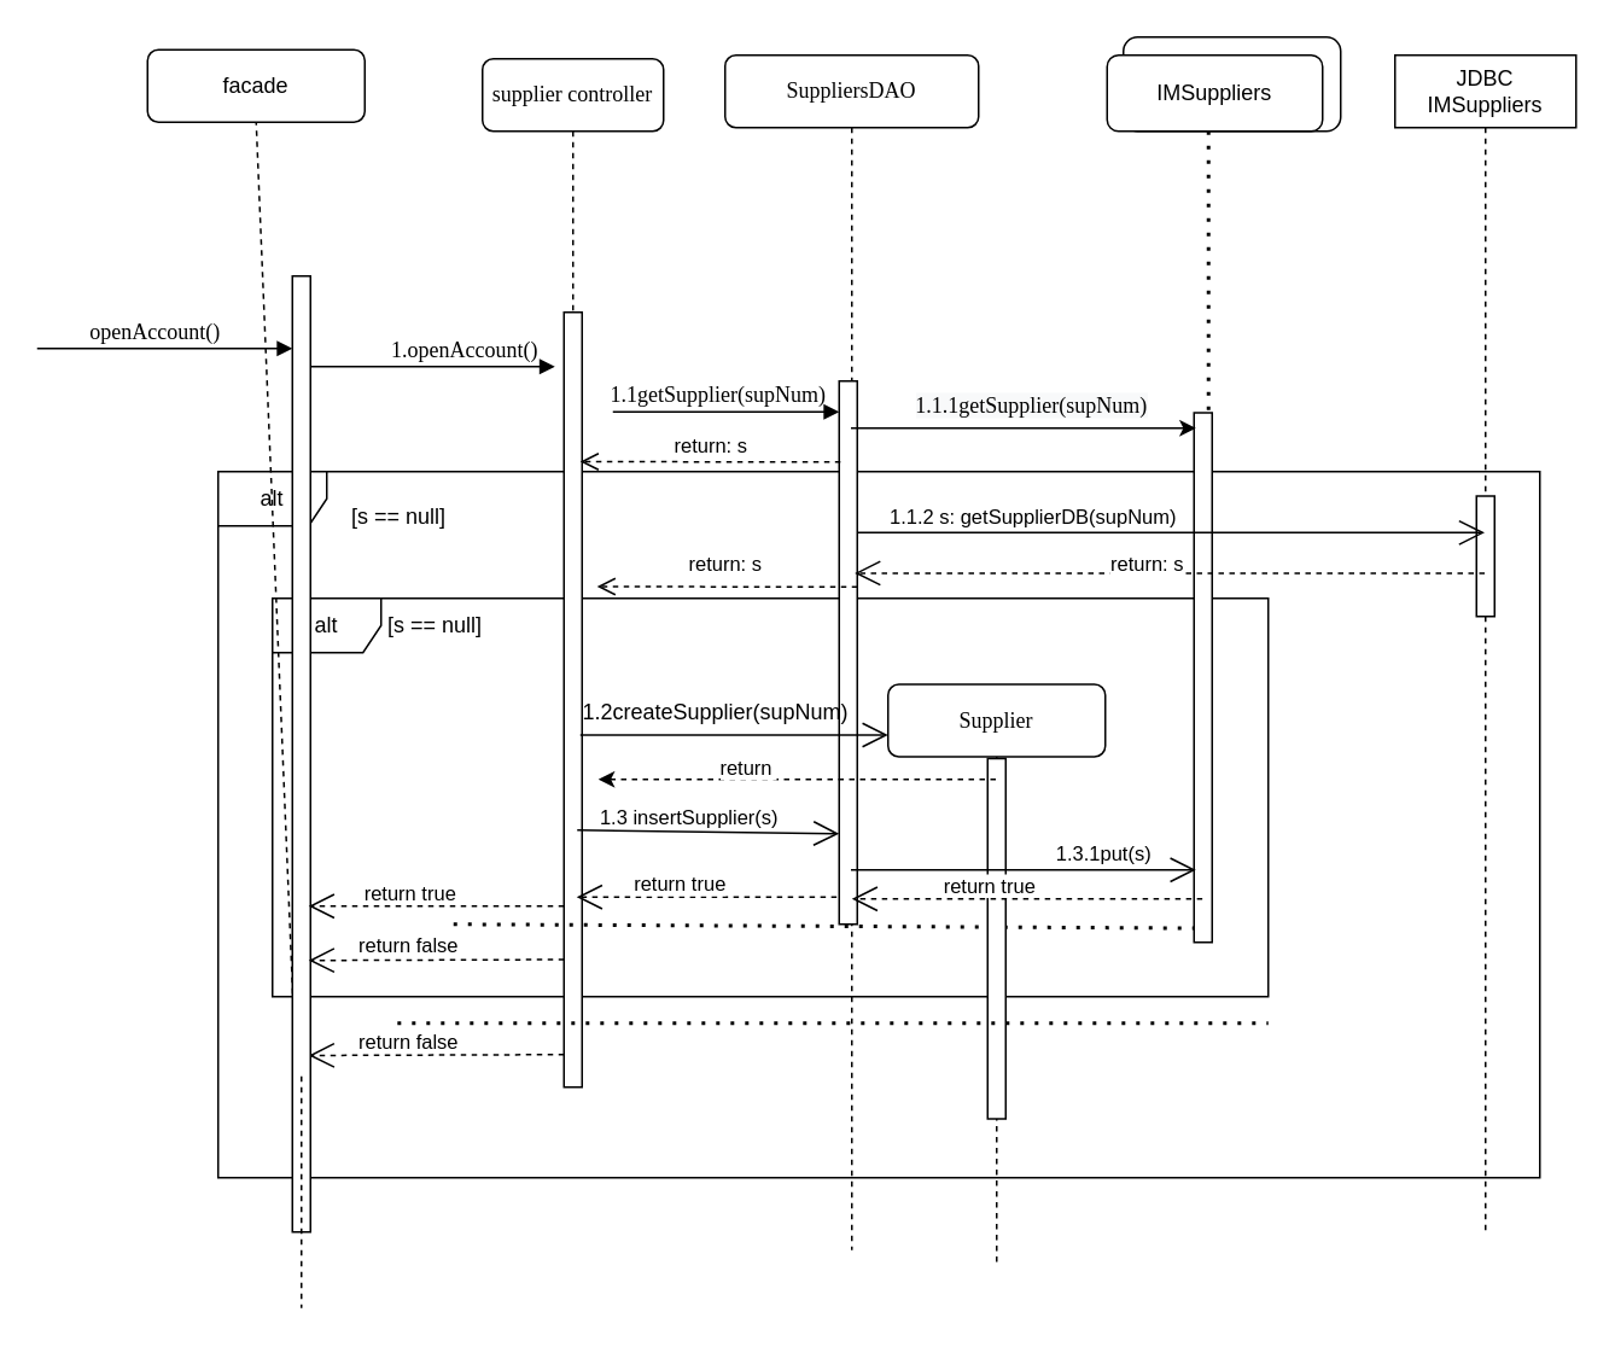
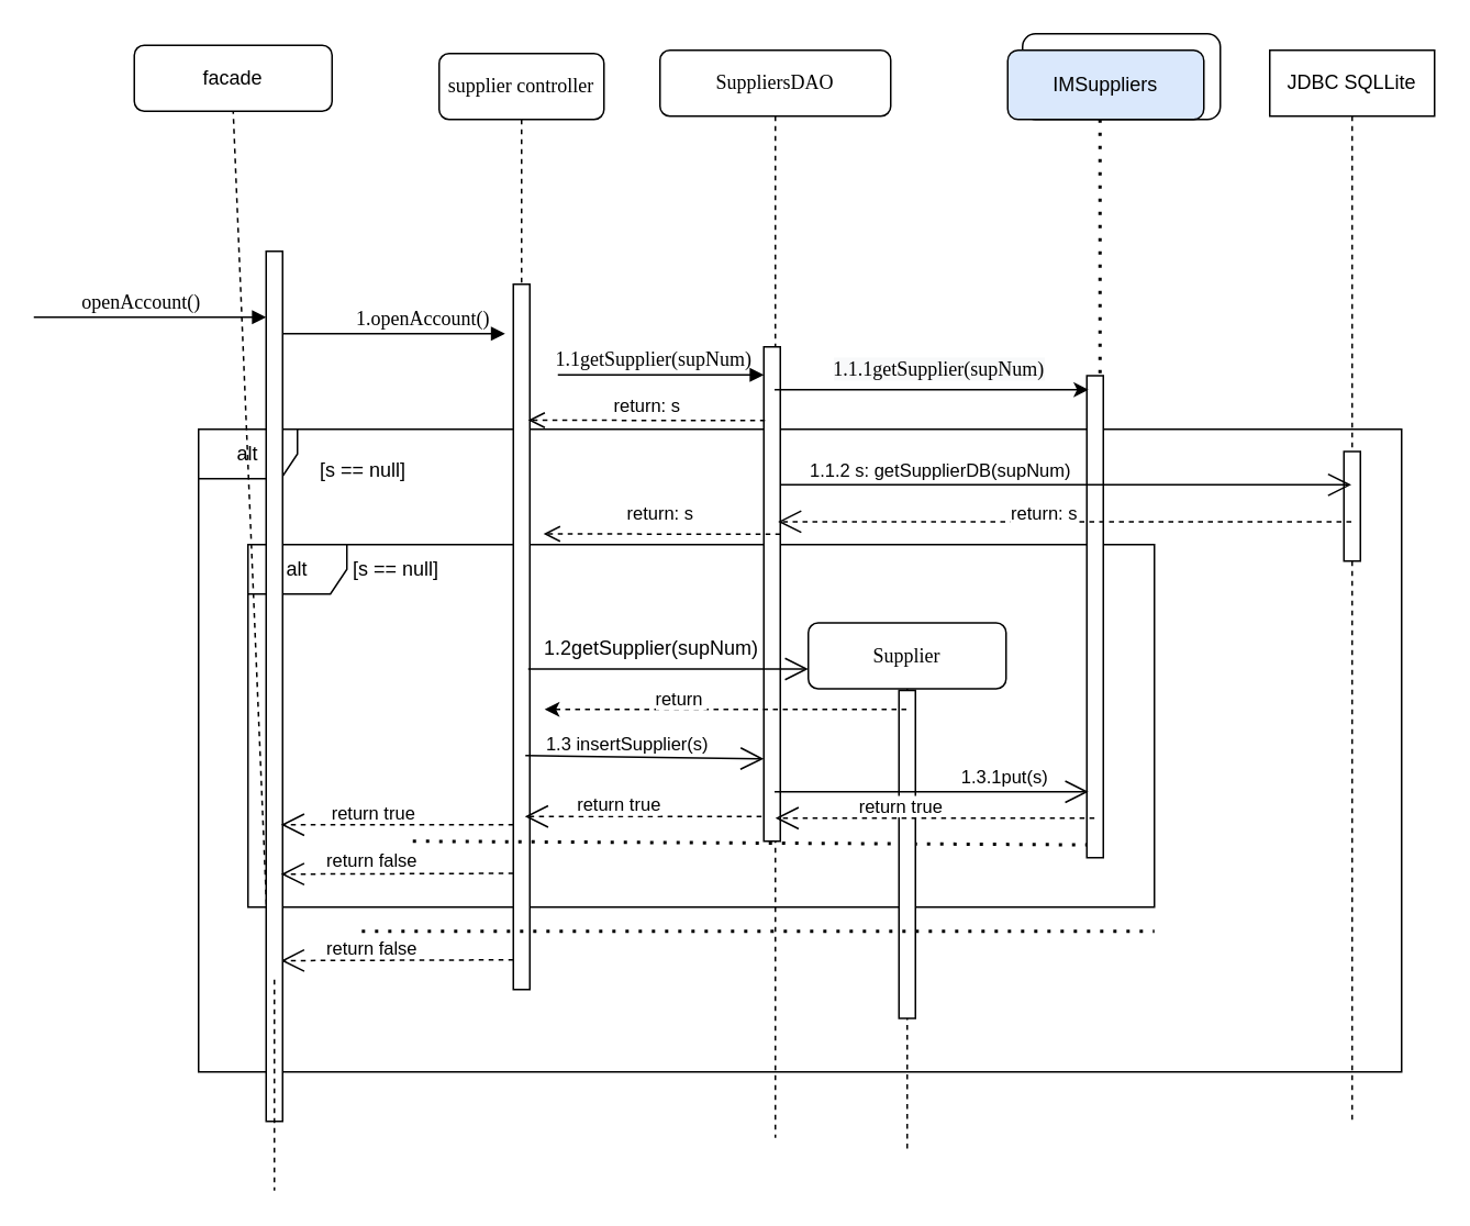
- <mxCell id="46" value="JDBC IMSuppliers" style="shape=umlLifeline;perimeter=lifelinePerimeter;whiteSpace=wrap;html=1;container=1;collapsible=0;recursiveResize=0;outlineConnect=0;" parent="1" vertex="1"><mxGeometry x="770" y="30" width="100" height="650" as="geometry" /></mxCell>
+ <mxCell id="46" value="JDBC SQLLite" style="shape=umlLifeline;perimeter=lifelinePerimeter;whiteSpace=wrap;html=1;container=1;collapsible=0;recursiveResize=0;outlineConnect=0;" parent="1" vertex="1"><mxGeometry x="770" y="30" width="100" height="650" as="geometry" /></mxCell>
- <mxCell id="20" value="IMSuppliers" style="rounded=1;whiteSpace=wrap;html=1;" parent="1" vertex="1"><mxGeometry x="611" y="30" width="119" height="42" as="geometry" /></mxCell>
+ <mxCell id="20" value="IMSuppliers" style="rounded=1;whiteSpace=wrap;html=1;fillColor=#dae8fc;" parent="1" vertex="1"><mxGeometry x="611" y="30" width="119" height="42" as="geometry" /></mxCell>
- <mxCell id="31" value="1.2createSupplier(supNum)" style="text;html=1;strokeColor=none;fillColor=none;align=center;verticalAlign=middle;whiteSpace=wrap;rounded=0;" parent="1" vertex="1"><mxGeometry x="330" y="377.5" width="130" height="30" as="geometry" /></mxCell>
+ <mxCell id="31" value="1.2getSupplier(supNum)" style="text;html=1;strokeColor=none;fillColor=none;align=center;verticalAlign=middle;whiteSpace=wrap;rounded=0;" parent="1" vertex="1"><mxGeometry x="330" y="377.5" width="130" height="30" as="geometry" /></mxCell>
